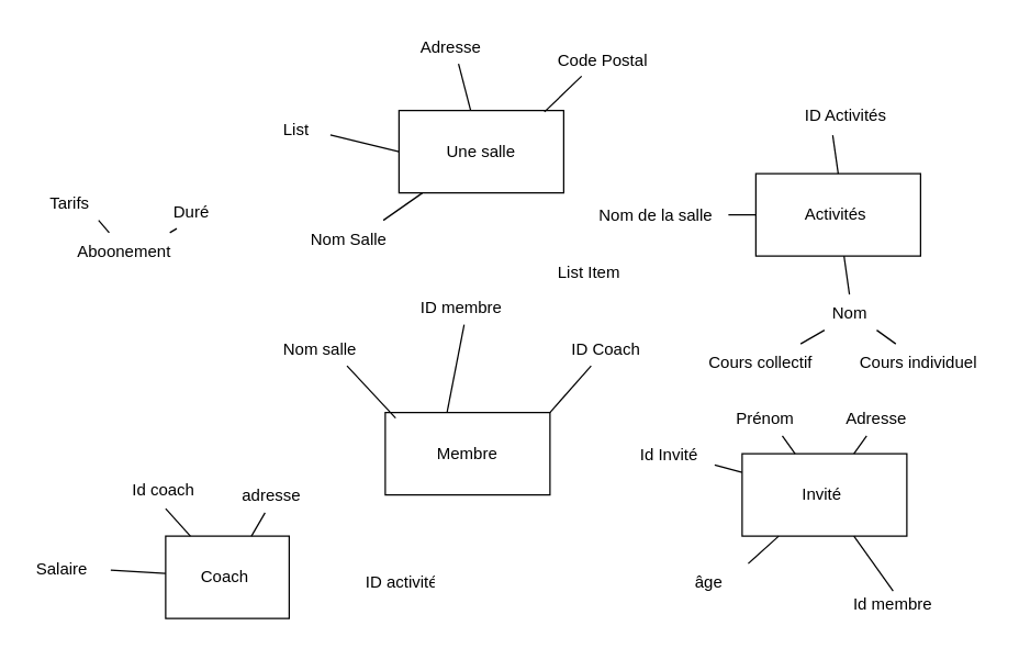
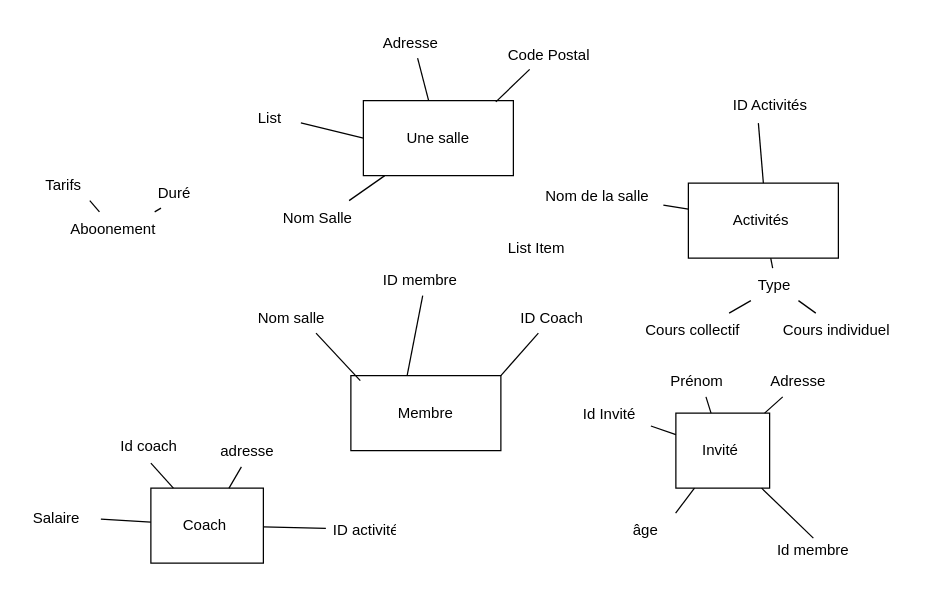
- <mxCell id="18" value="Activités&amp;nbsp;" style="rounded=0;whiteSpace=wrap;html=1;" vertex="1" parent="1"><mxGeometry x="550" y="126" width="120" height="60" as="geometry" /></mxCell>
+ <mxCell id="18" value="Activités&amp;nbsp;" style="rounded=0;whiteSpace=wrap;html=1;" vertex="1" parent="1"><mxGeometry x="550" y="146" width="120" height="60" as="geometry" /></mxCell>
- <mxCell id="21" value="Nom " style="text;strokeColor=none;fillColor=none;align=left;verticalAlign=top;spacingLeft=4;spacingRight=4;overflow=hidden;rotatable=0;points=[[0,0.5],[1,0.5]];portConstraint=eastwest;" vertex="1" parent="1"><mxGeometry x="600" y="214" width="40" height="26" as="geometry" /></mxCell>
+ <mxCell id="21" value="Type " style="text;strokeColor=none;fillColor=none;align=left;verticalAlign=top;spacingLeft=4;spacingRight=4;overflow=hidden;rotatable=0;points=[[0,0.5],[1,0.5]];portConstraint=eastwest;" vertex="1" parent="1"><mxGeometry x="600" y="214" width="40" height="26" as="geometry" /></mxCell>
- <mxCell id="29" value="Invité&amp;nbsp;" style="rounded=0;whiteSpace=wrap;html=1;" vertex="1" parent="1"><mxGeometry x="540" y="330" width="120" height="60" as="geometry" /></mxCell>
+ <mxCell id="29" value="Invité&amp;nbsp;" style="rounded=0;whiteSpace=wrap;html=1;" vertex="1" parent="1"><mxGeometry x="540" y="330" width="75" height="60" as="geometry" /></mxCell>
+ <mxCell id="49" value="" style="endArrow=none;html=1;" edge="1" parent="1" source="40" target="45"><mxGeometry width="50" height="50" relative="1" as="geometry"><mxPoint x="210" y="448" as="sourcePoint" /><mxPoint x="260" y="398" as="targetPoint" /></mxGeometry></mxCell>
